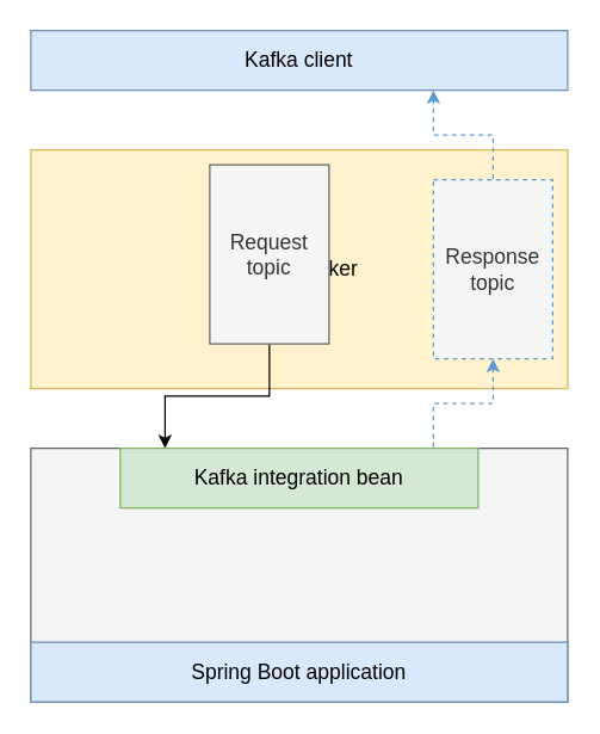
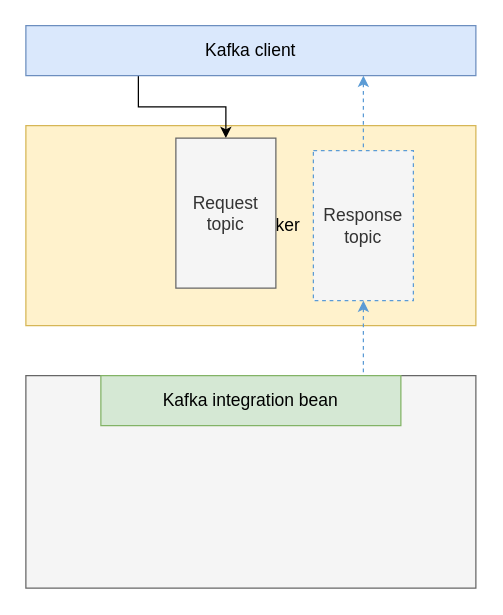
+ <mxCell id="3" style="edgeStyle=orthogonalEdgeStyle;rounded=0;orthogonalLoop=1;jettySize=auto;html=1;exitX=0.25;exitY=1;exitDx=0;exitDy=0;entryX=0.5;entryY=0;entryDx=0;entryDy=0;" edge="1" parent="1" source="5" target="7"><mxGeometry relative="1" as="geometry" /></mxCell>
- <mxCell id="10" value="&lt;font style=&quot;font-size: 14px&quot;&gt;Response&lt;br&gt;topic&lt;/font&gt;" style="rounded=0;whiteSpace=wrap;html=1;fillColor=#f5f5f5;fontColor=#333333;dashed=1;strokeColor=#5B9BD5;" vertex="1" parent="1"><mxGeometry x="290" y="120" width="80" height="120" as="geometry" /></mxCell>
+ <mxCell id="10" value="&lt;font style=&quot;font-size: 14px&quot;&gt;Response&lt;br&gt;topic&lt;/font&gt;" style="rounded=0;whiteSpace=wrap;html=1;fillColor=#f5f5f5;fontColor=#333333;dashed=1;strokeColor=#5B9BD5;" vertex="1" parent="1"><mxGeometry x="250" y="120" width="80" height="120" as="geometry" /></mxCell>
- <mxCell id="6" style="edgeStyle=orthogonalEdgeStyle;rounded=0;orthogonalLoop=1;jettySize=auto;html=1;entryX=0.125;entryY=0;entryDx=0;entryDy=0;entryPerimeter=0;" edge="1" parent="1" source="7" target="11"><mxGeometry relative="1" as="geometry" /></mxCell>
- <mxCell id="12" value="&lt;font style=&quot;font-size: 14px&quot;&gt;Spring Boot application&lt;/font&gt;" style="rounded=0;whiteSpace=wrap;html=1;fillColor=#dae8fc;strokeColor=#6c8ebf;" vertex="1" parent="1"><mxGeometry x="20" y="430" width="360" height="40" as="geometry" /></mxCell>
